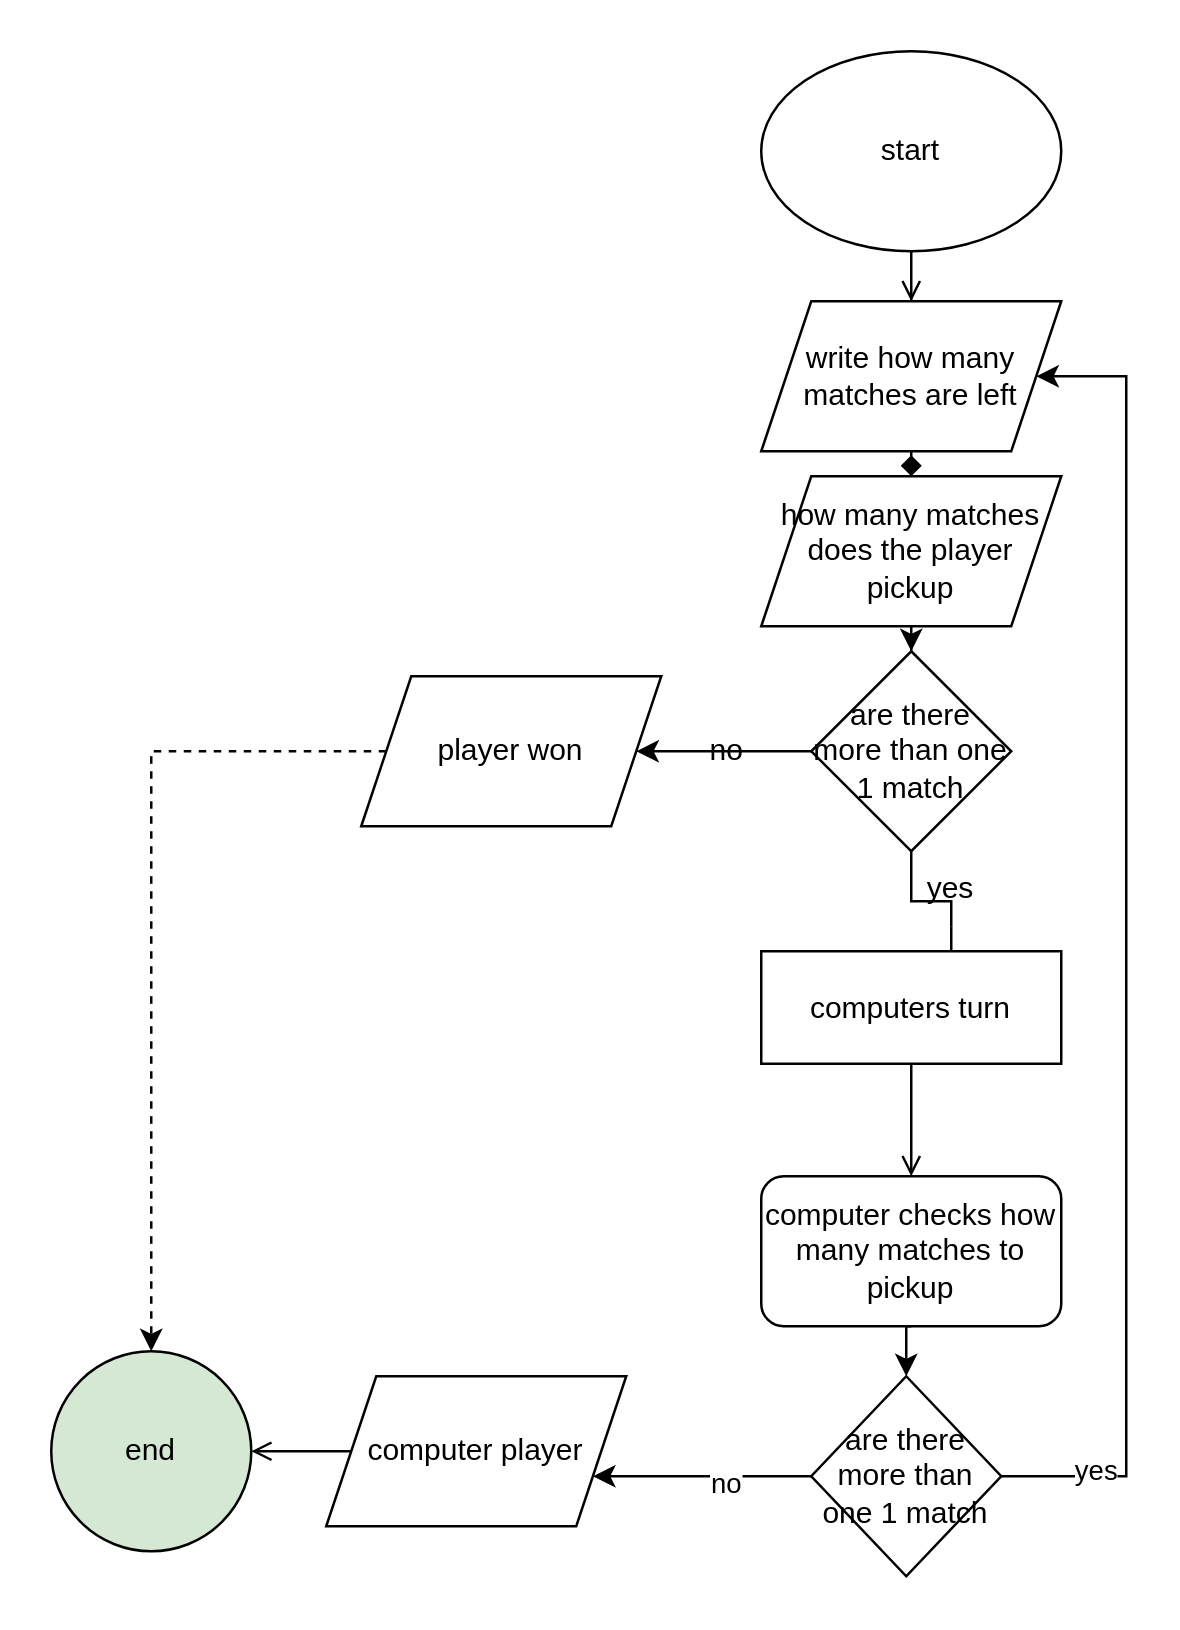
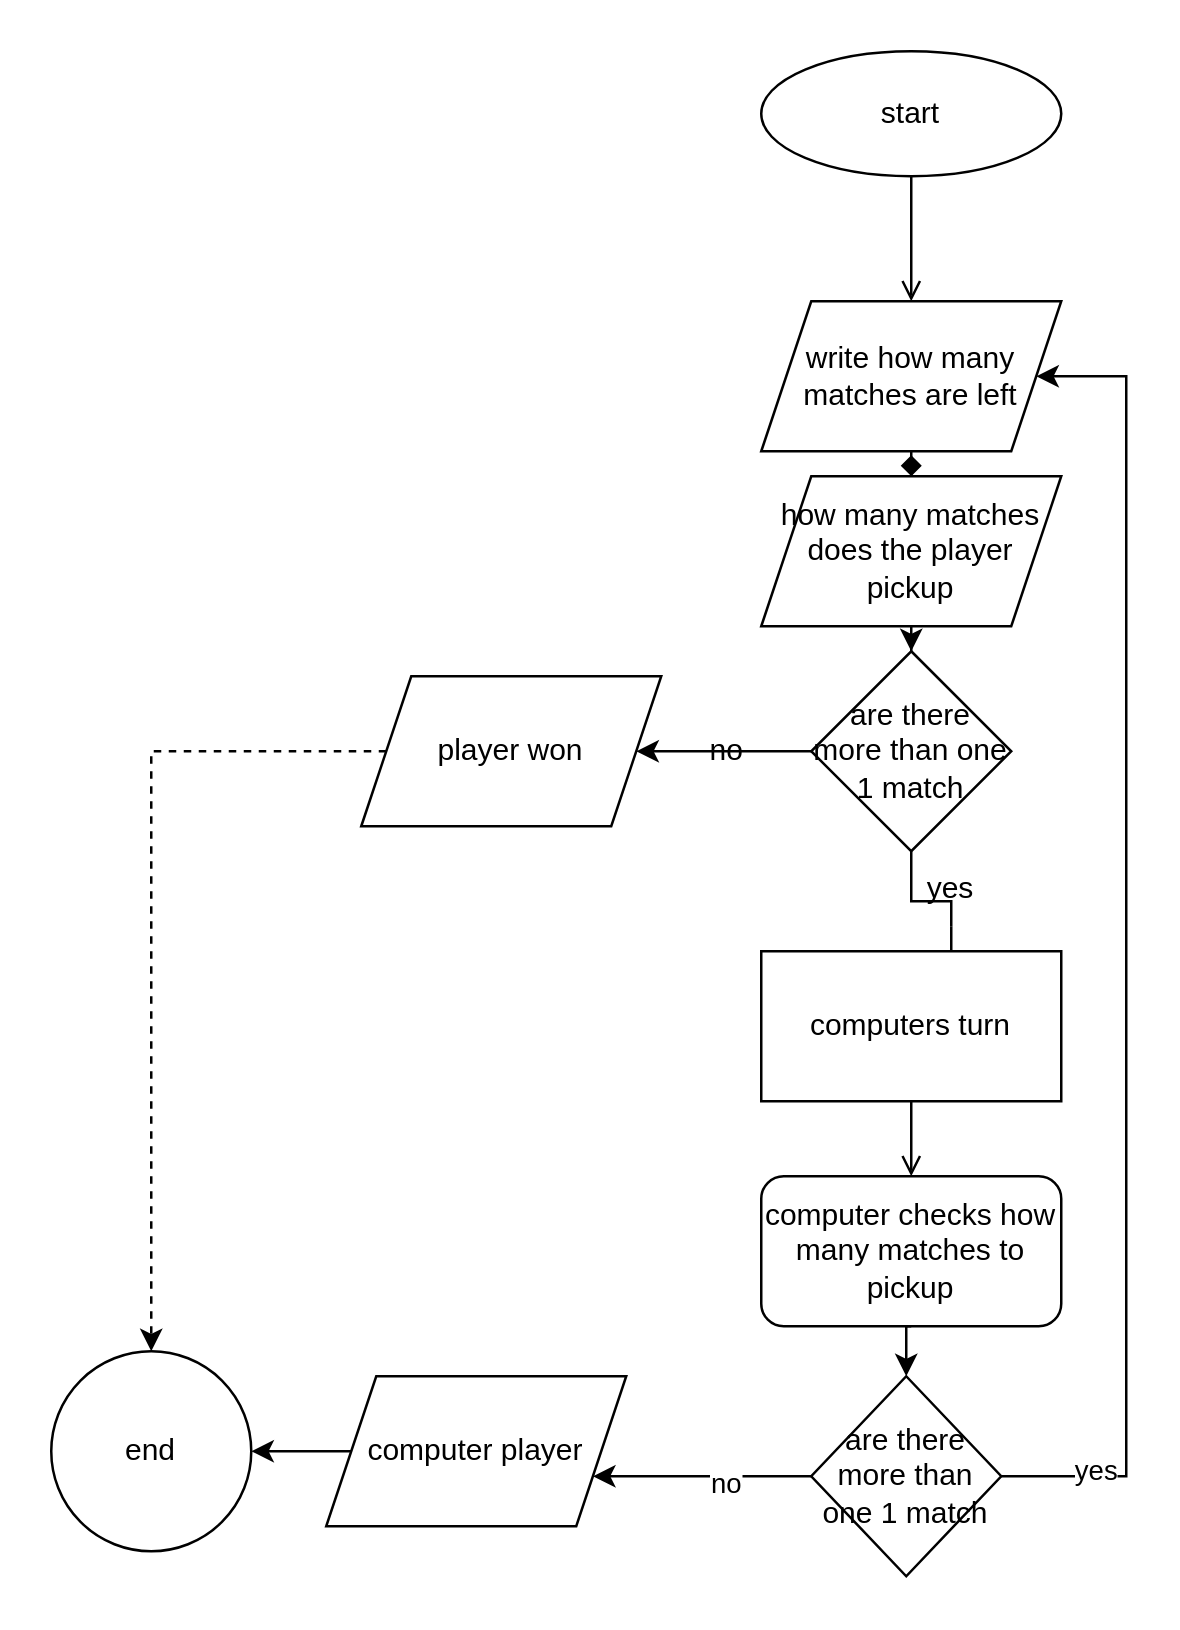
- <mxCell id="3" value="start" style="ellipse;whiteSpace=wrap;html=1;" vertex="1" parent="1"><mxGeometry x="304" y="20" width="120" height="80" as="geometry" /></mxCell>
+ <mxCell id="3" value="start" style="ellipse;whiteSpace=wrap;html=1;" vertex="1" parent="1"><mxGeometry x="304" y="20" width="120" height="50" as="geometry" /></mxCell>
- <mxCell id="15" value="computers turn" style="whiteSpace=wrap;html=1;" vertex="1" parent="1"><mxGeometry x="304" y="380" width="120" height="45" as="geometry" /></mxCell>
+ <mxCell id="15" value="computers turn" style="whiteSpace=wrap;html=1;" vertex="1" parent="1"><mxGeometry x="304" y="380" width="120" height="60" as="geometry" /></mxCell>
- <mxCell id="27" value="end" style="ellipse;whiteSpace=wrap;html=1;aspect=fixed;fillColor=#d5e8d4;" vertex="1" parent="1"><mxGeometry x="20" y="540" width="80" height="80" as="geometry" /></mxCell>
+ <mxCell id="27" value="end" style="ellipse;whiteSpace=wrap;html=1;aspect=fixed;" vertex="1" parent="1"><mxGeometry x="20" y="540" width="80" height="80" as="geometry" /></mxCell>
- <mxCell id="25" value="" style="edgeStyle=orthogonalEdgeStyle;rounded=0;orthogonalLoop=1;jettySize=auto;html=1;endArrow=open;" edge="1" parent="1" source="26" target="27"><mxGeometry relative="1" as="geometry" /></mxCell>
+ <mxCell id="25" value="" style="edgeStyle=orthogonalEdgeStyle;rounded=0;orthogonalLoop=1;jettySize=auto;html=1;" edge="1" parent="1" source="26" target="27"><mxGeometry relative="1" as="geometry" /></mxCell>
